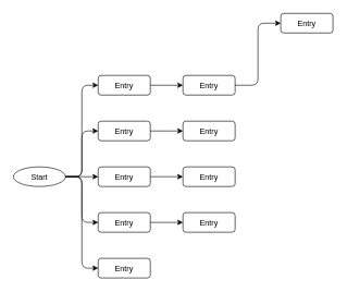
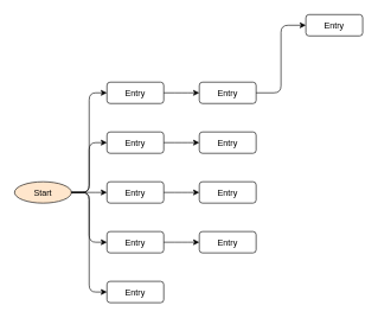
- <mxCell id="2" value="Start" style="ellipse" vertex="1" parent="1"><mxGeometry x="20" y="255" width="80" height="30" as="geometry" /></mxCell>
+ <mxCell id="2" value="Start" style="ellipse;fillColor=#ffe6cc;" vertex="1" parent="1"><mxGeometry x="20" y="255" width="80" height="30" as="geometry" /></mxCell>
